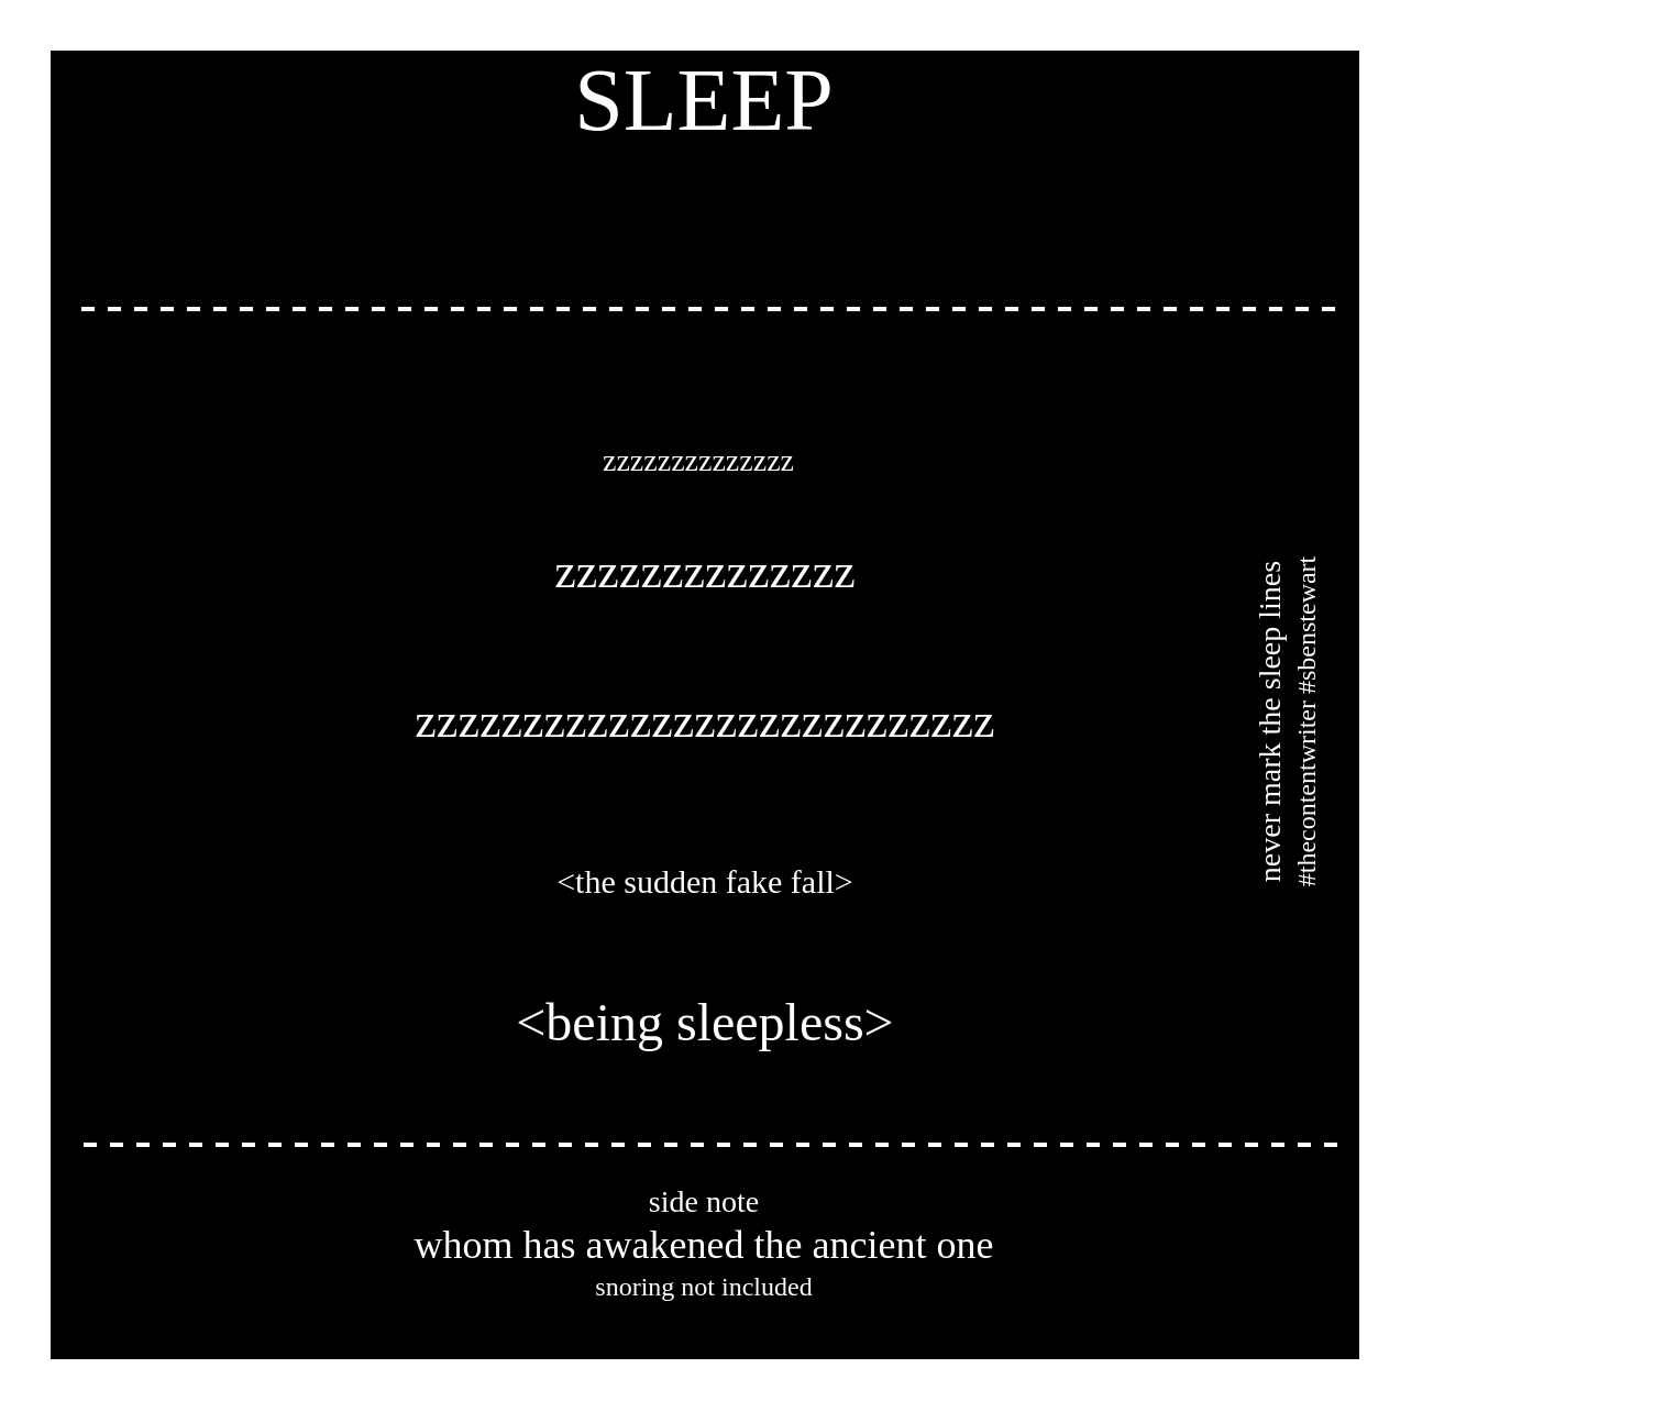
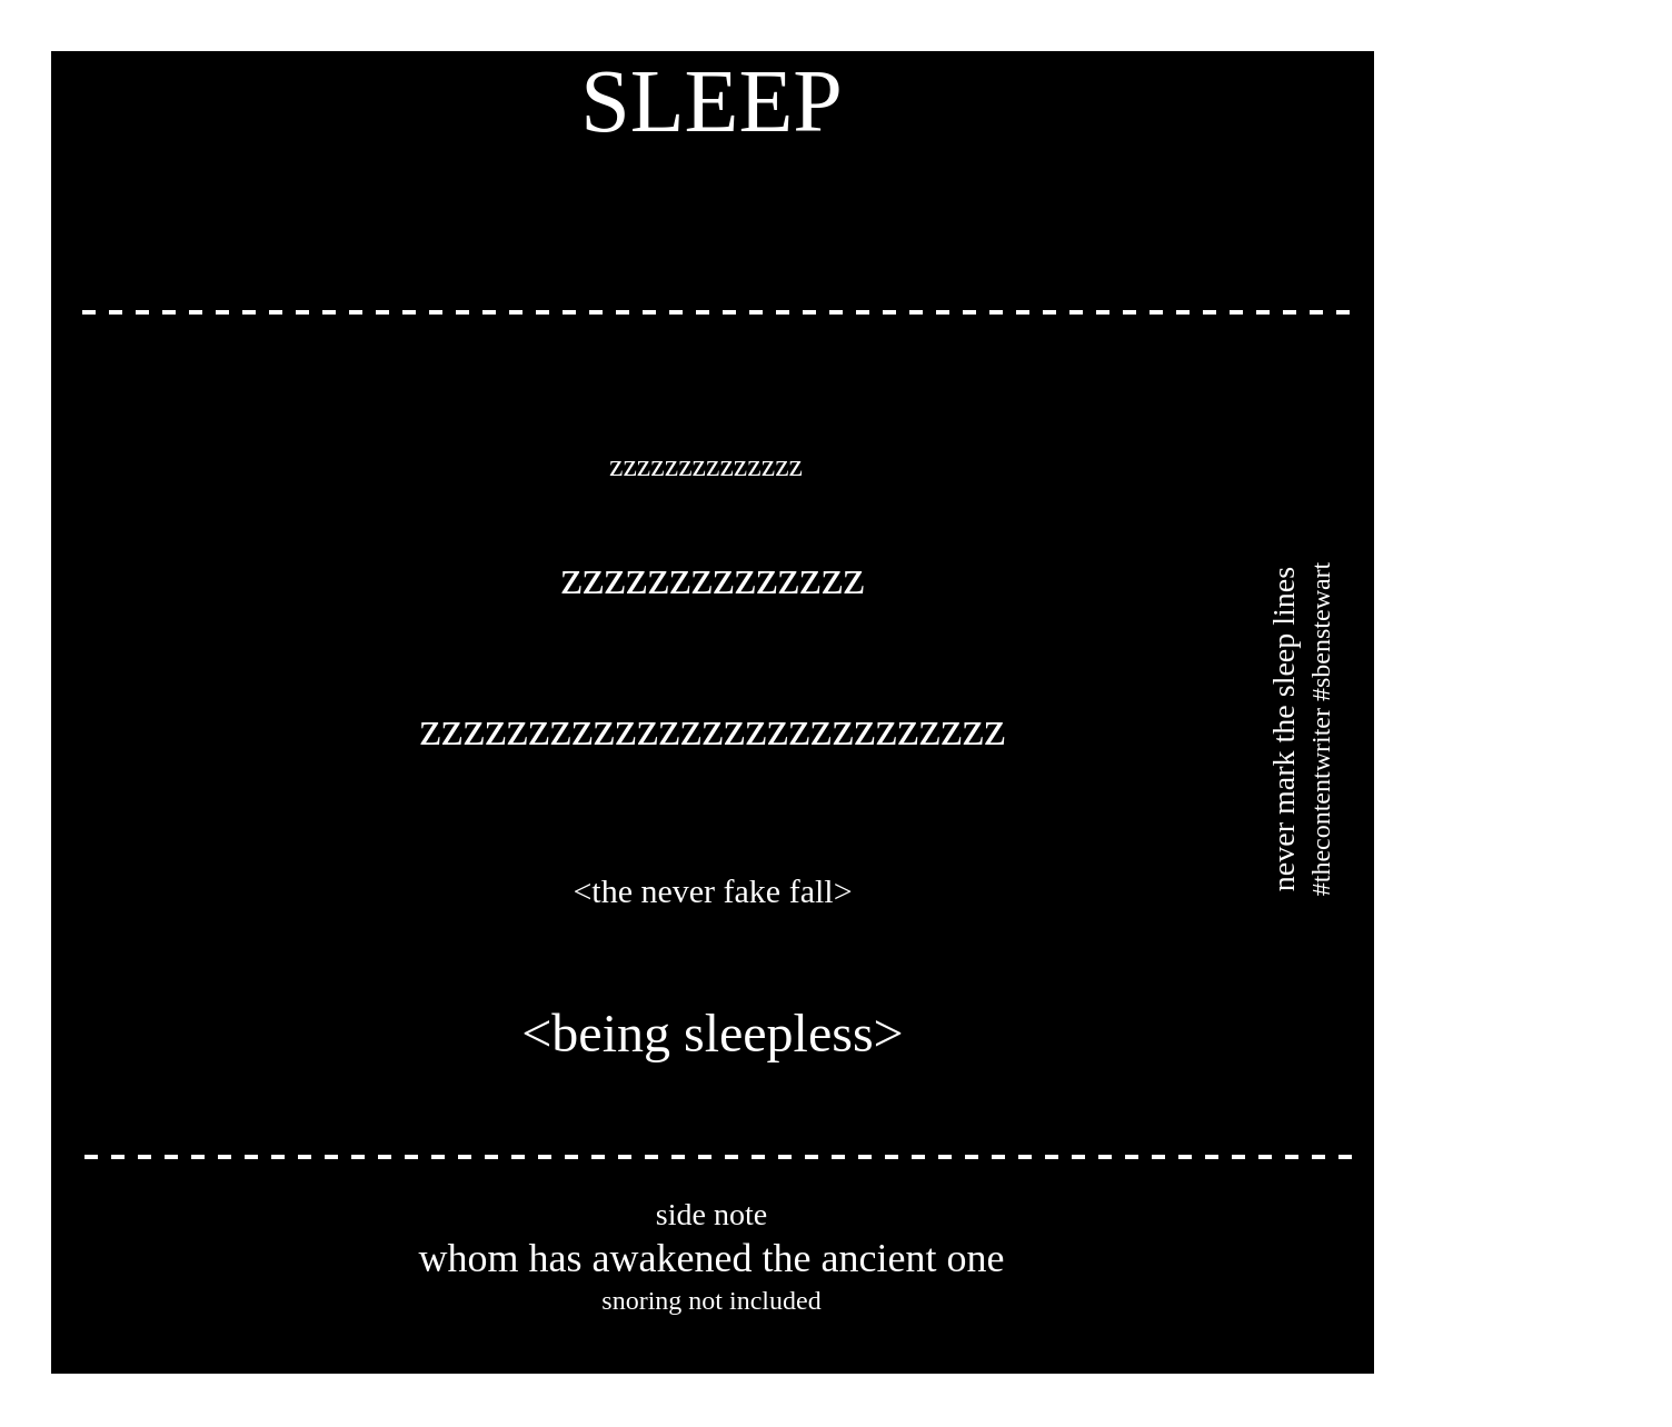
- <mxCell id="13" value="&lt;span style=&quot;font-family: &amp;#34;xkcd&amp;#34; ; text-align: justify&quot;&gt;&lt;font style=&quot;font-size: 15px&quot;&gt;&amp;lt;the sudden fake fall&amp;gt;&lt;/font&gt;&lt;/span&gt;&lt;font face=&quot;xkcd&quot;&gt;&lt;br&gt;&lt;/font&gt;" style="text;html=1;strokeColor=none;fillColor=none;align=center;verticalAlign=middle;whiteSpace=wrap;rounded=0;fontColor=#FFFFFF;" vertex="1" parent="1"><mxGeometry x="27.5" y="380" width="585" height="40" as="geometry" /></mxCell>
+ <mxCell id="13" value="&lt;span style=&quot;font-family: &amp;#34;xkcd&amp;#34; ; text-align: justify&quot;&gt;&lt;font style=&quot;font-size: 15px&quot;&gt;&amp;lt;the never fake fall&amp;gt;&lt;/font&gt;&lt;/span&gt;&lt;font face=&quot;xkcd&quot;&gt;&lt;br&gt;&lt;/font&gt;" style="text;html=1;strokeColor=none;fillColor=none;align=center;verticalAlign=middle;whiteSpace=wrap;rounded=0;fontColor=#FFFFFF;" vertex="1" parent="1"><mxGeometry x="27.5" y="380" width="585" height="40" as="geometry" /></mxCell>
